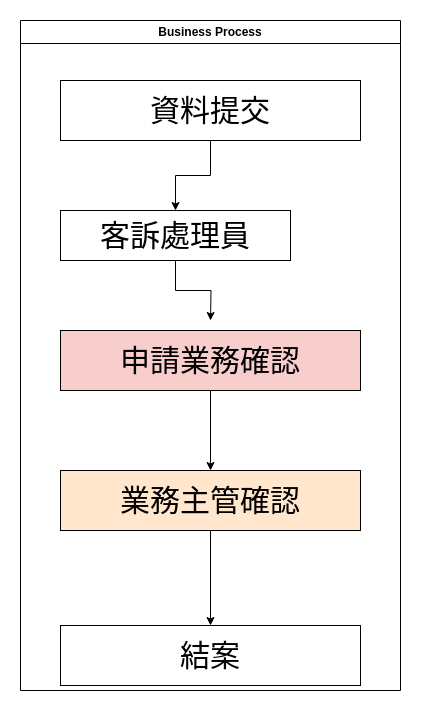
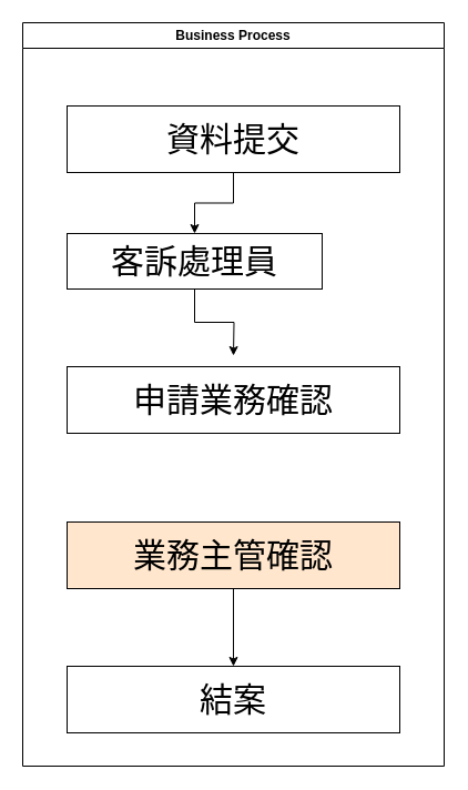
- <mxCell id="3" value="資料提交" style="rounded=0;whiteSpace=wrap;html=1;fontSize=30;" parent="1" vertex="1"><mxGeometry x="60" y="80" width="300" height="60" as="geometry" /></mxCell>
+ <mxCell id="3" value="資料提交" style="rounded=0;whiteSpace=wrap;html=1;fontSize=30;" parent="1" vertex="1"><mxGeometry x="60" y="95" width="300" height="60" as="geometry" /></mxCell>
- <mxCell id="7" value="申請業務確認" style="rounded=0;whiteSpace=wrap;html=1;fontSize=30;fillColor=#f8cecc;" parent="6" vertex="1"><mxGeometry x="40" y="310" width="300" height="60" as="geometry" /></mxCell>
+ <mxCell id="7" value="申請業務確認" style="rounded=0;whiteSpace=wrap;html=1;fontSize=30;" parent="6" vertex="1"><mxGeometry x="40" y="310" width="300" height="60" as="geometry" /></mxCell>
- <mxCell id="11" value="" style="edgeStyle=orthogonalEdgeStyle;rounded=0;orthogonalLoop=1;jettySize=auto;html=1;" parent="6" source="7" target="10" edge="1"><mxGeometry relative="1" as="geometry" /></mxCell>
- <mxCell id="8" value="結案" style="rounded=0;whiteSpace=wrap;html=1;fontSize=30;" parent="6" vertex="1"><mxGeometry x="40" y="605" width="300" height="60" as="geometry" /></mxCell>
+ <mxCell id="8" value="結案" style="rounded=0;whiteSpace=wrap;html=1;fontSize=30;" parent="6" vertex="1"><mxGeometry x="40" y="580" width="300" height="60" as="geometry" /></mxCell>
